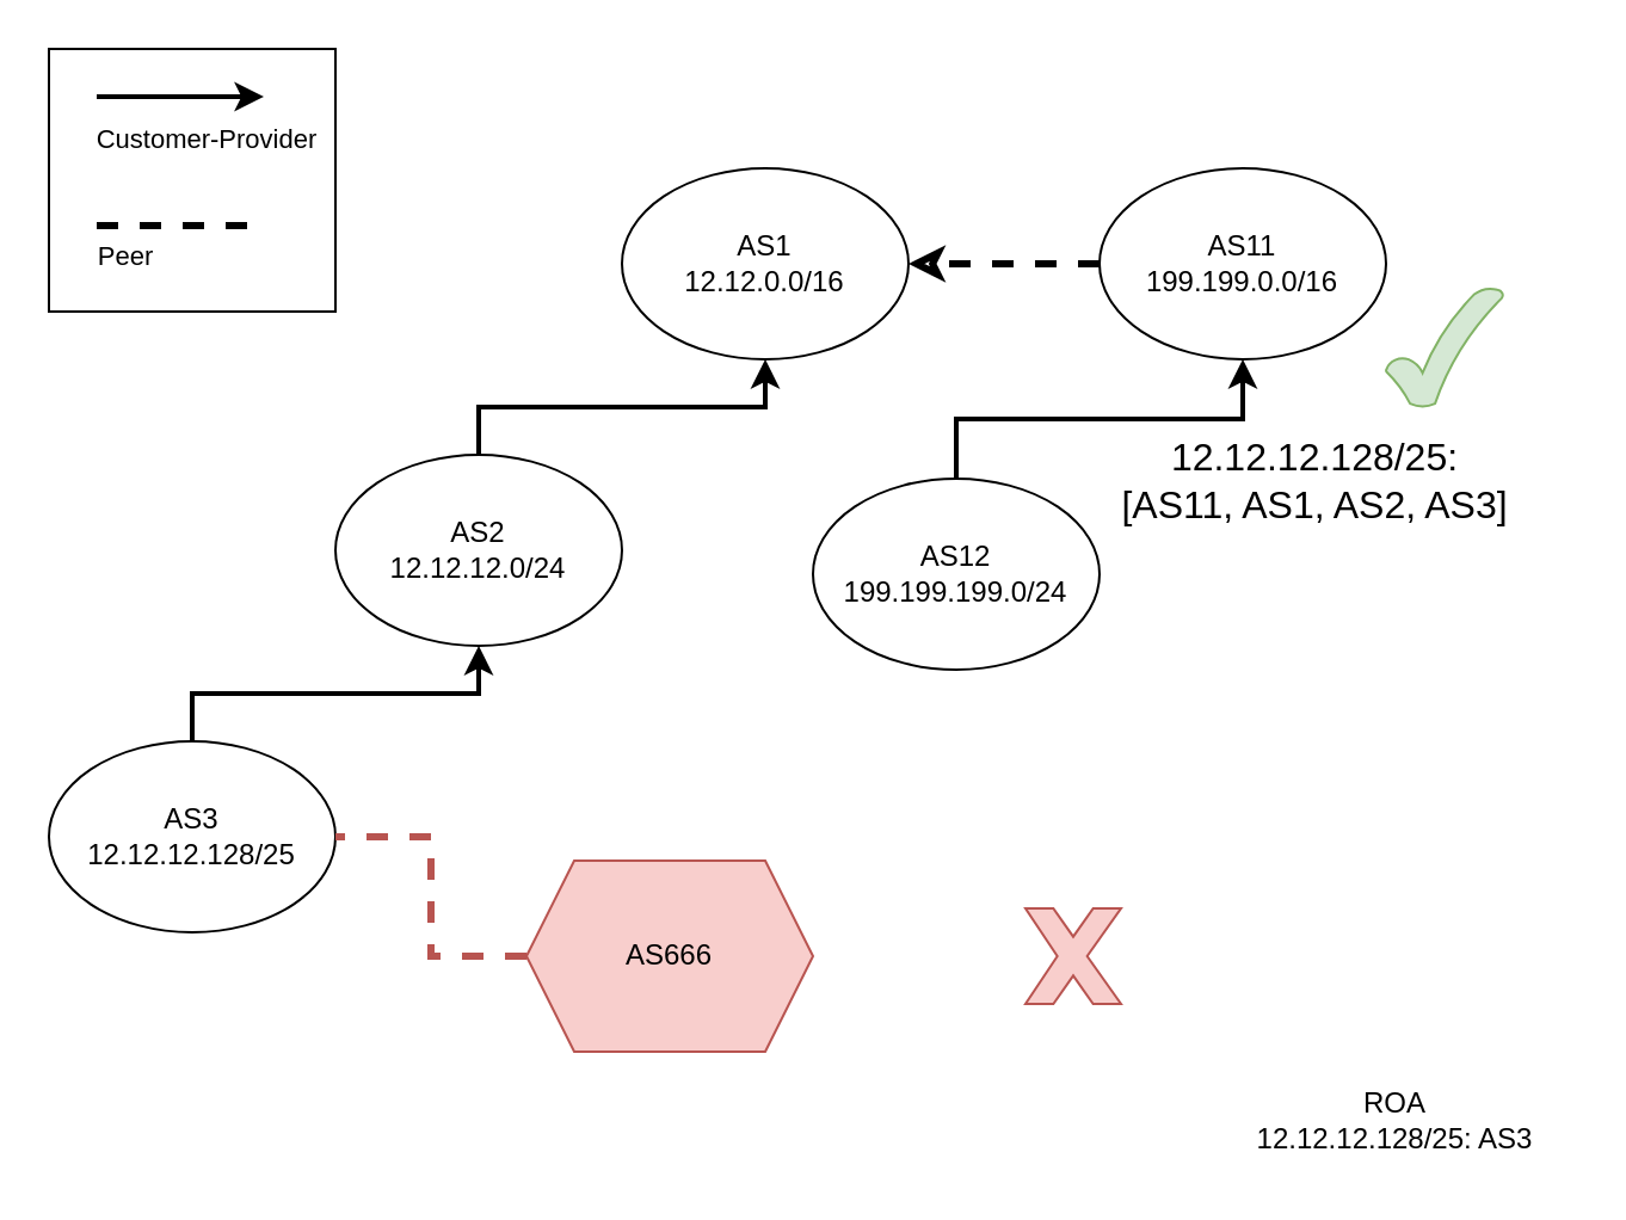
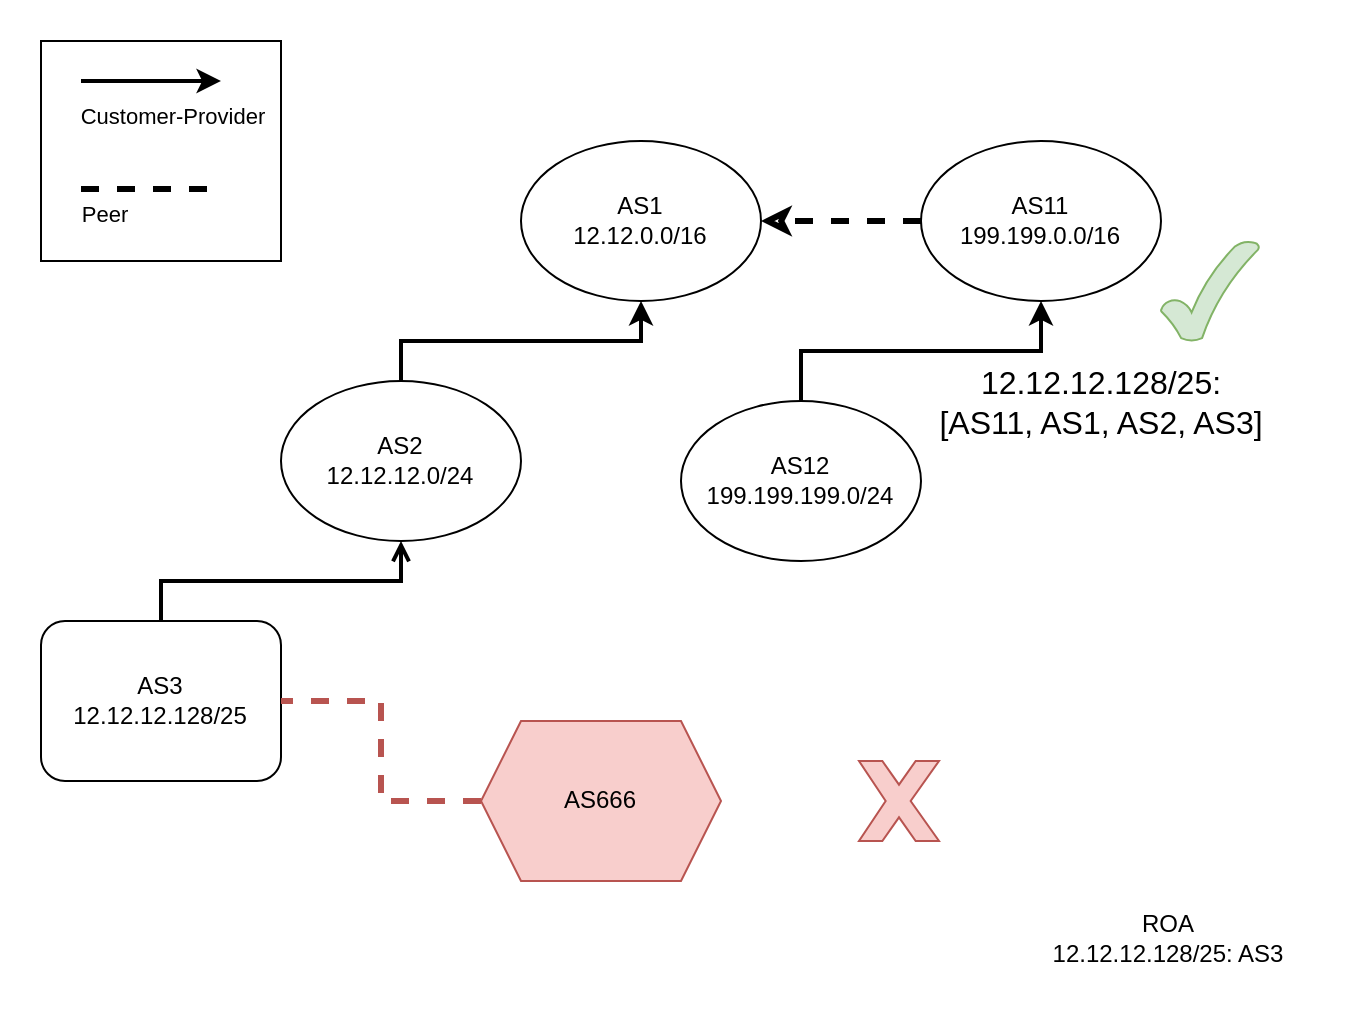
- <mxCell id="2" style="edgeStyle=orthogonalEdgeStyle;rounded=0;orthogonalLoop=1;jettySize=auto;html=1;entryX=0.5;entryY=1;entryDx=0;entryDy=0;strokeWidth=2;" edge="1" parent="1" source="3" target="5"><mxGeometry relative="1" as="geometry" /></mxCell>
+ <mxCell id="2" style="edgeStyle=orthogonalEdgeStyle;rounded=0;orthogonalLoop=1;jettySize=auto;html=1;entryX=0.5;entryY=1;entryDx=0;entryDy=0;strokeWidth=2;endArrow=open;" edge="1" parent="1" source="3" target="5"><mxGeometry relative="1" as="geometry" /></mxCell>
- <mxCell id="3" value="&lt;div&gt;AS3&lt;/div&gt;12.12.12.128/25" style="ellipse;whiteSpace=wrap;html=1;" vertex="1" parent="1"><mxGeometry x="20" y="310" width="120" height="80" as="geometry" /></mxCell>
+ <mxCell id="3" value="&lt;div&gt;AS3&lt;/div&gt;12.12.12.128/25" style="whiteSpace=wrap;html=1;rounded=1;" vertex="1" parent="1"><mxGeometry x="20" y="310" width="120" height="80" as="geometry" /></mxCell>
- <mxCell id="10" value="AS666" style="shape=hexagon;perimeter=hexagonPerimeter2;whiteSpace=wrap;html=1;fixedSize=1;fillColor=#f8cecc;strokeColor=#b85450;" vertex="1" parent="1"><mxGeometry x="220" y="360" width="120" height="80" as="geometry" /></mxCell>
+ <mxCell id="10" value="AS666" style="shape=hexagon;perimeter=hexagonPerimeter2;whiteSpace=wrap;html=1;fixedSize=1;fillColor=#f8cecc;strokeColor=#b85450;" vertex="1" parent="1"><mxGeometry x="240" y="360" width="120" height="80" as="geometry" /></mxCell>
